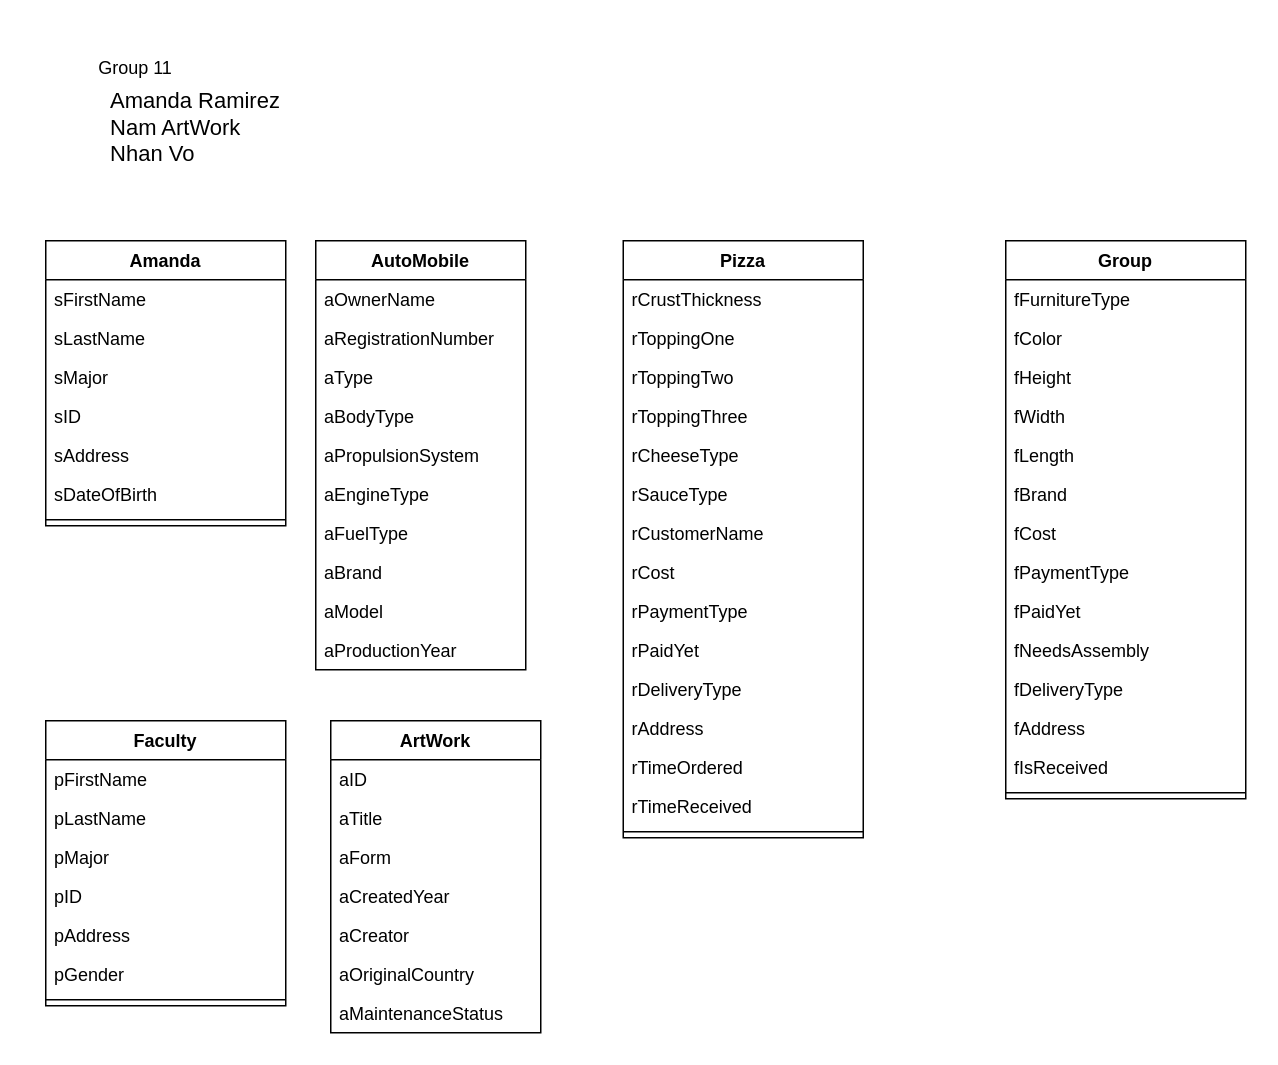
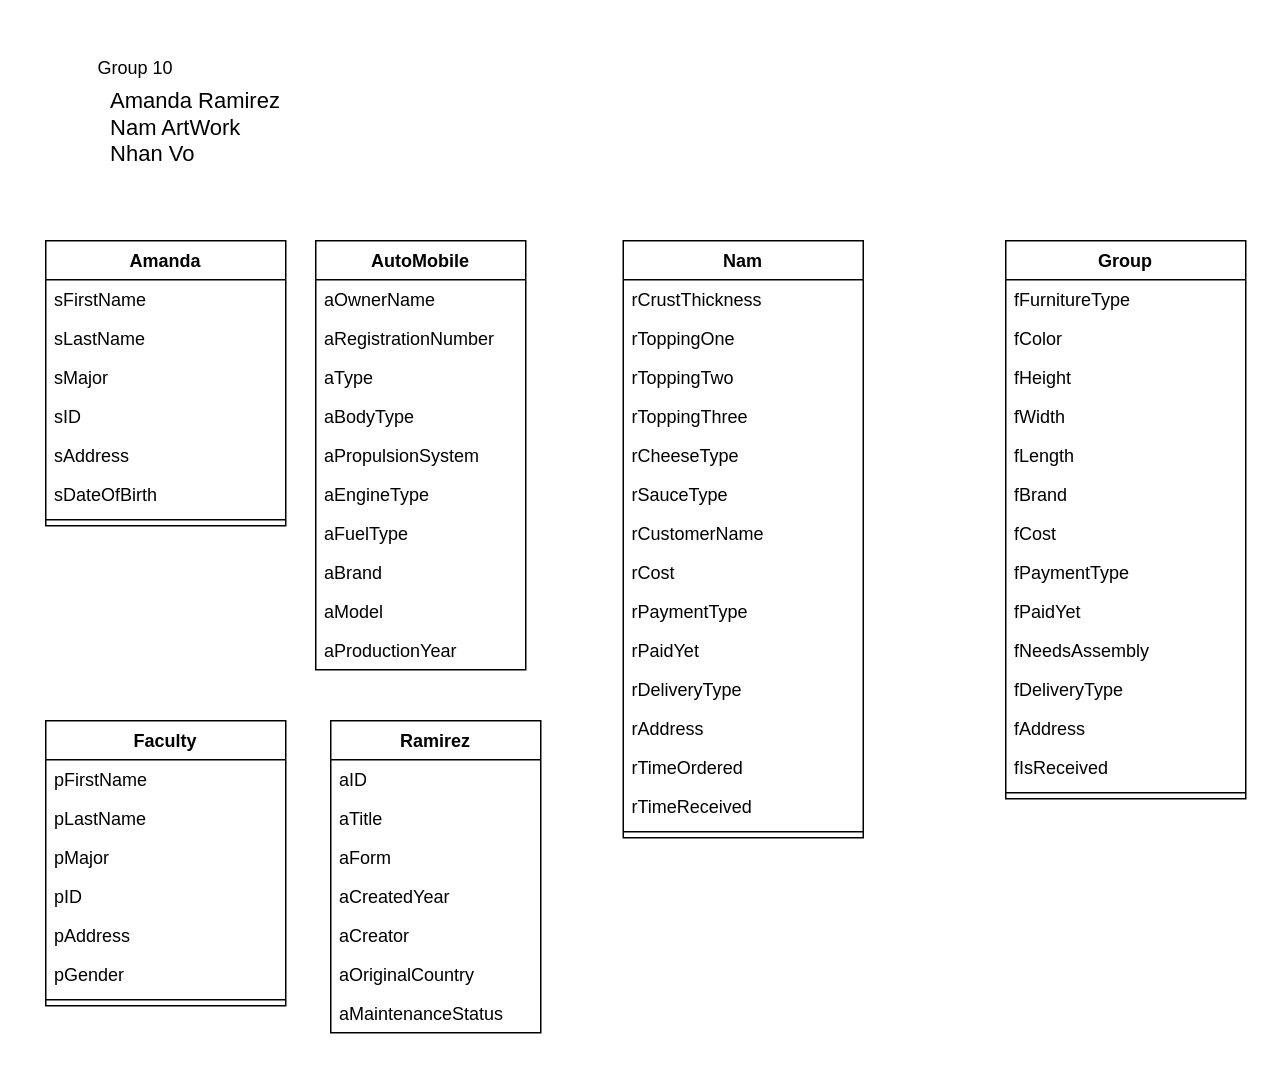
- <mxCell id="45" value="Group 11" style="text;html=1;strokeColor=none;fillColor=none;align=center;verticalAlign=middle;whiteSpace=wrap;rounded=0;" vertex="1" parent="1"><mxGeometry x="20" y="20" width="140" height="50" as="geometry" /></mxCell>
+ <mxCell id="45" value="Group 10" style="text;html=1;strokeColor=none;fillColor=none;align=center;verticalAlign=middle;whiteSpace=wrap;rounded=0;" vertex="1" parent="1"><mxGeometry x="20" y="20" width="140" height="50" as="geometry" /></mxCell>
- <mxCell id="29" value="Pizza" style="swimlane;fontStyle=1;align=center;verticalAlign=top;childLayout=stackLayout;horizontal=1;startSize=26;horizontalStack=0;resizeParent=1;resizeParentMax=0;resizeLast=0;collapsible=1;marginBottom=0;" vertex="1" parent="1"><mxGeometry x="415" y="160" width="160" height="398" as="geometry" /></mxCell>
+ <mxCell id="29" value="Nam" style="swimlane;fontStyle=1;align=center;verticalAlign=top;childLayout=stackLayout;horizontal=1;startSize=26;horizontalStack=0;resizeParent=1;resizeParentMax=0;resizeLast=0;collapsible=1;marginBottom=0;" vertex="1" parent="1"><mxGeometry x="415" y="160" width="160" height="398" as="geometry" /></mxCell>
- <mxCell id="62" value="ArtWork" style="swimlane;fontStyle=1;childLayout=stackLayout;horizontal=1;startSize=26;fillColor=none;horizontalStack=0;resizeParent=1;resizeParentMax=0;resizeLast=0;collapsible=1;marginBottom=0;" vertex="1" parent="1"><mxGeometry x="220" y="480" width="140" height="208" as="geometry" /></mxCell>
+ <mxCell id="62" value="Ramirez" style="swimlane;fontStyle=1;childLayout=stackLayout;horizontal=1;startSize=26;fillColor=none;horizontalStack=0;resizeParent=1;resizeParentMax=0;resizeLast=0;collapsible=1;marginBottom=0;" vertex="1" parent="1"><mxGeometry x="220" y="480" width="140" height="208" as="geometry" /></mxCell>
